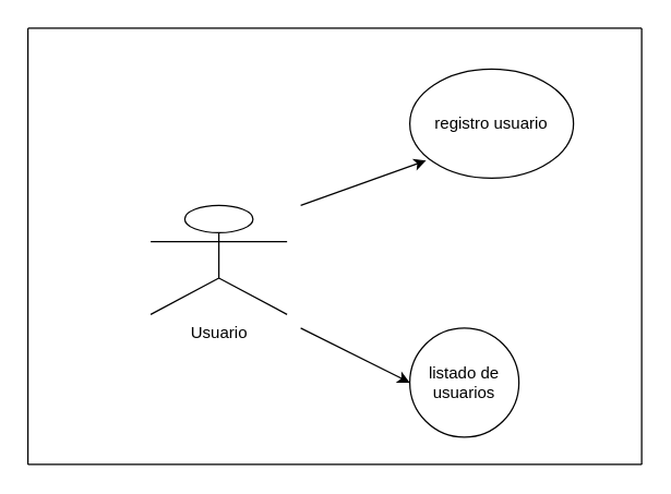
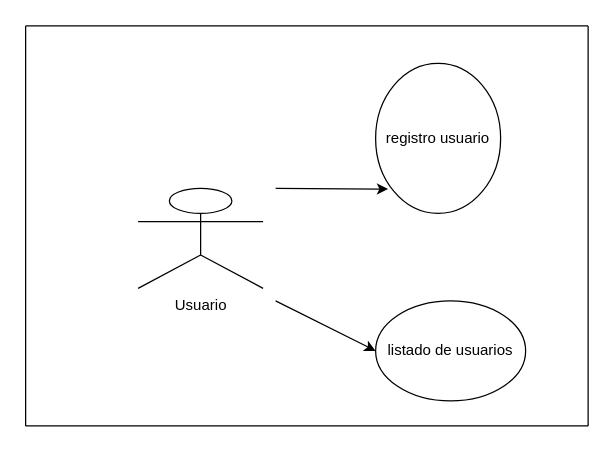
- <mxCell id="2" value="registro usuario" style="ellipse;whiteSpace=wrap;html=1;" vertex="1" parent="1"><mxGeometry x="300" y="50" width="120" height="80" as="geometry" /></mxCell>
+ <mxCell id="2" value="registro usuario" style="ellipse;whiteSpace=wrap;html=1;" vertex="1" parent="1"><mxGeometry x="300" y="50" width="100" height="120" as="geometry" /></mxCell>
- <mxCell id="3" value="listado de usuarios" style="ellipse;whiteSpace=wrap;html=1;" vertex="1" parent="1"><mxGeometry x="300" y="240" width="80" height="80" as="geometry" /></mxCell>
+ <mxCell id="3" value="listado de usuarios" style="ellipse;whiteSpace=wrap;html=1;" vertex="1" parent="1"><mxGeometry x="300" y="240" width="120" height="80" as="geometry" /></mxCell>
